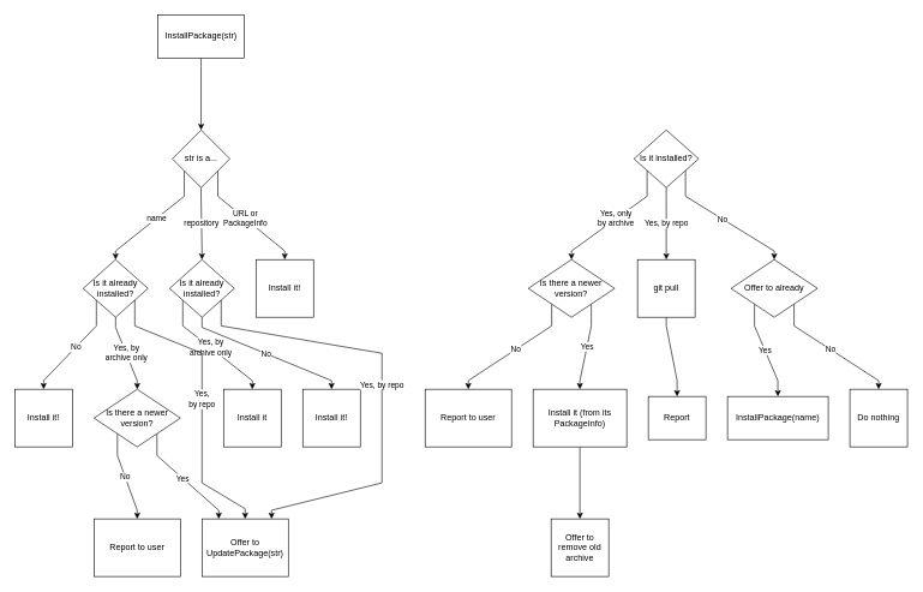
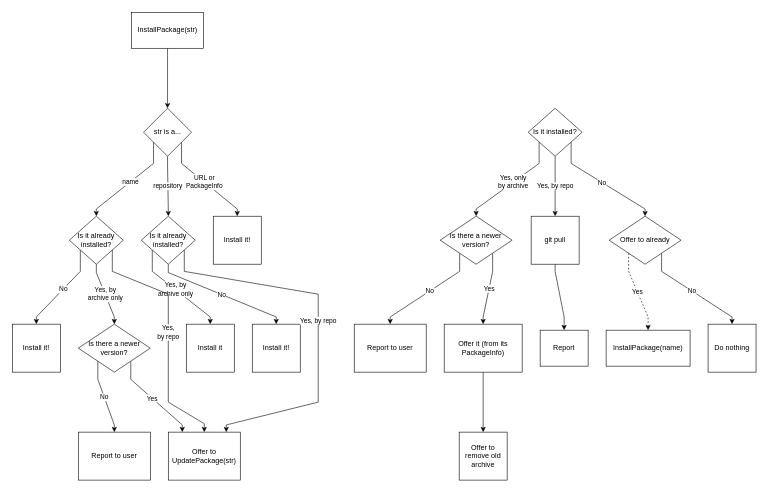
- <mxCell id="38" value="Yes" style="edgeStyle=orthogonalEdgeStyle;rounded=0;orthogonalLoop=1;jettySize=auto;html=1;noEdgeStyle=1;orthogonal=1;" parent="1" source="40" target="41" edge="1"><mxGeometry relative="1" as="geometry"><mxPoint x="1110" y="440" as="targetPoint" /><Array as="points"><mxPoint x="1047.5" y="452" /><mxPoint x="1080" y="528" /></Array></mxGeometry></mxCell>
+ <mxCell id="38" value="Yes" style="edgeStyle=orthogonalEdgeStyle;rounded=0;orthogonalLoop=1;jettySize=auto;html=1;noEdgeStyle=1;orthogonal=1;dashed=1;" parent="1" source="40" target="41" edge="1"><mxGeometry relative="1" as="geometry"><mxPoint x="1110" y="440" as="targetPoint" /><Array as="points"><mxPoint x="1047.5" y="452" /><mxPoint x="1080" y="528" /></Array></mxGeometry></mxCell>
- <mxCell id="34" value="Install it (from its PackageInfo)&lt;br&gt;" style="rounded=0;whiteSpace=wrap;html=1;rounded=0;" parent="1" vertex="1"><mxGeometry x="740" y="540" width="130" height="80" as="geometry" /></mxCell>
+ <mxCell id="34" value="Offer it (from its PackageInfo)&lt;br&gt;" style="rounded=0;whiteSpace=wrap;html=1;rounded=0;" parent="1" vertex="1"><mxGeometry x="740" y="540" width="130" height="80" as="geometry" /></mxCell>
